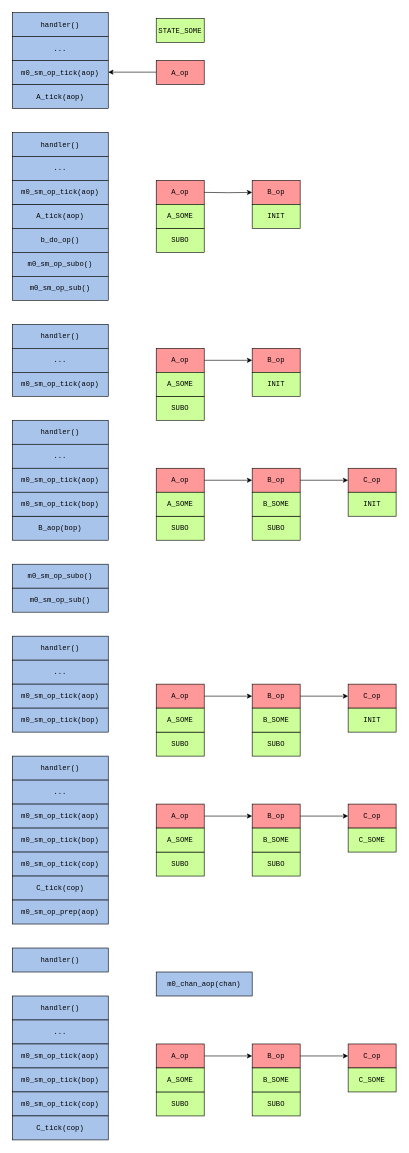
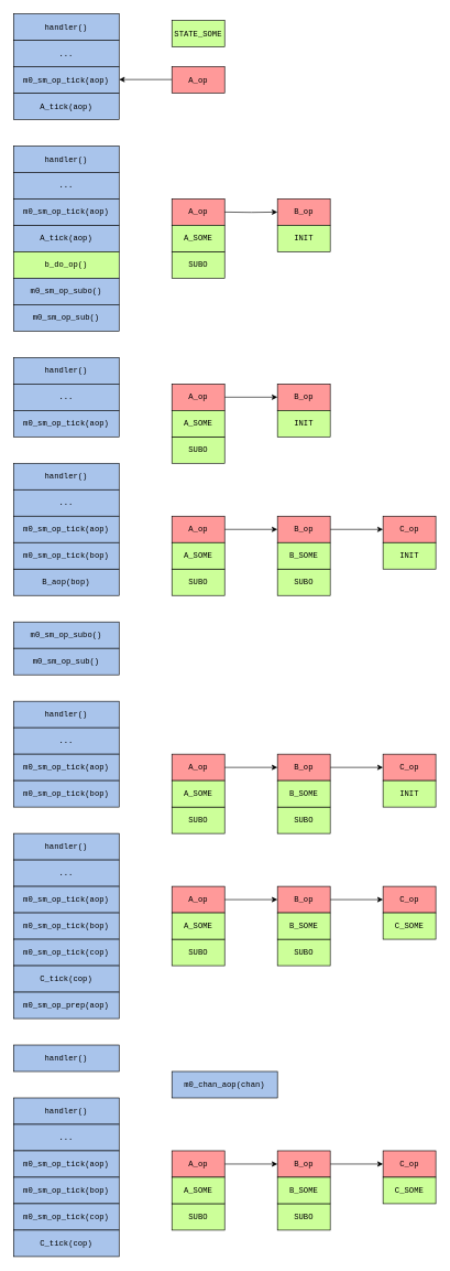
- <mxCell id="8" value="&lt;font face=&quot;Courier New&quot;&gt;b_do_op()&lt;/font&gt;" style="rounded=0;whiteSpace=wrap;html=1;fillColor=#A9C4EB;" vertex="1" parent="1"><mxGeometry x="20" y="380" width="160" height="40" as="geometry" /></mxCell>
+ <mxCell id="8" value="&lt;font face=&quot;Courier New&quot;&gt;b_do_op()&lt;/font&gt;" style="rounded=0;whiteSpace=wrap;html=1;fillColor=#ccff99;" vertex="1" parent="1"><mxGeometry x="20" y="380" width="160" height="40" as="geometry" /></mxCell>
